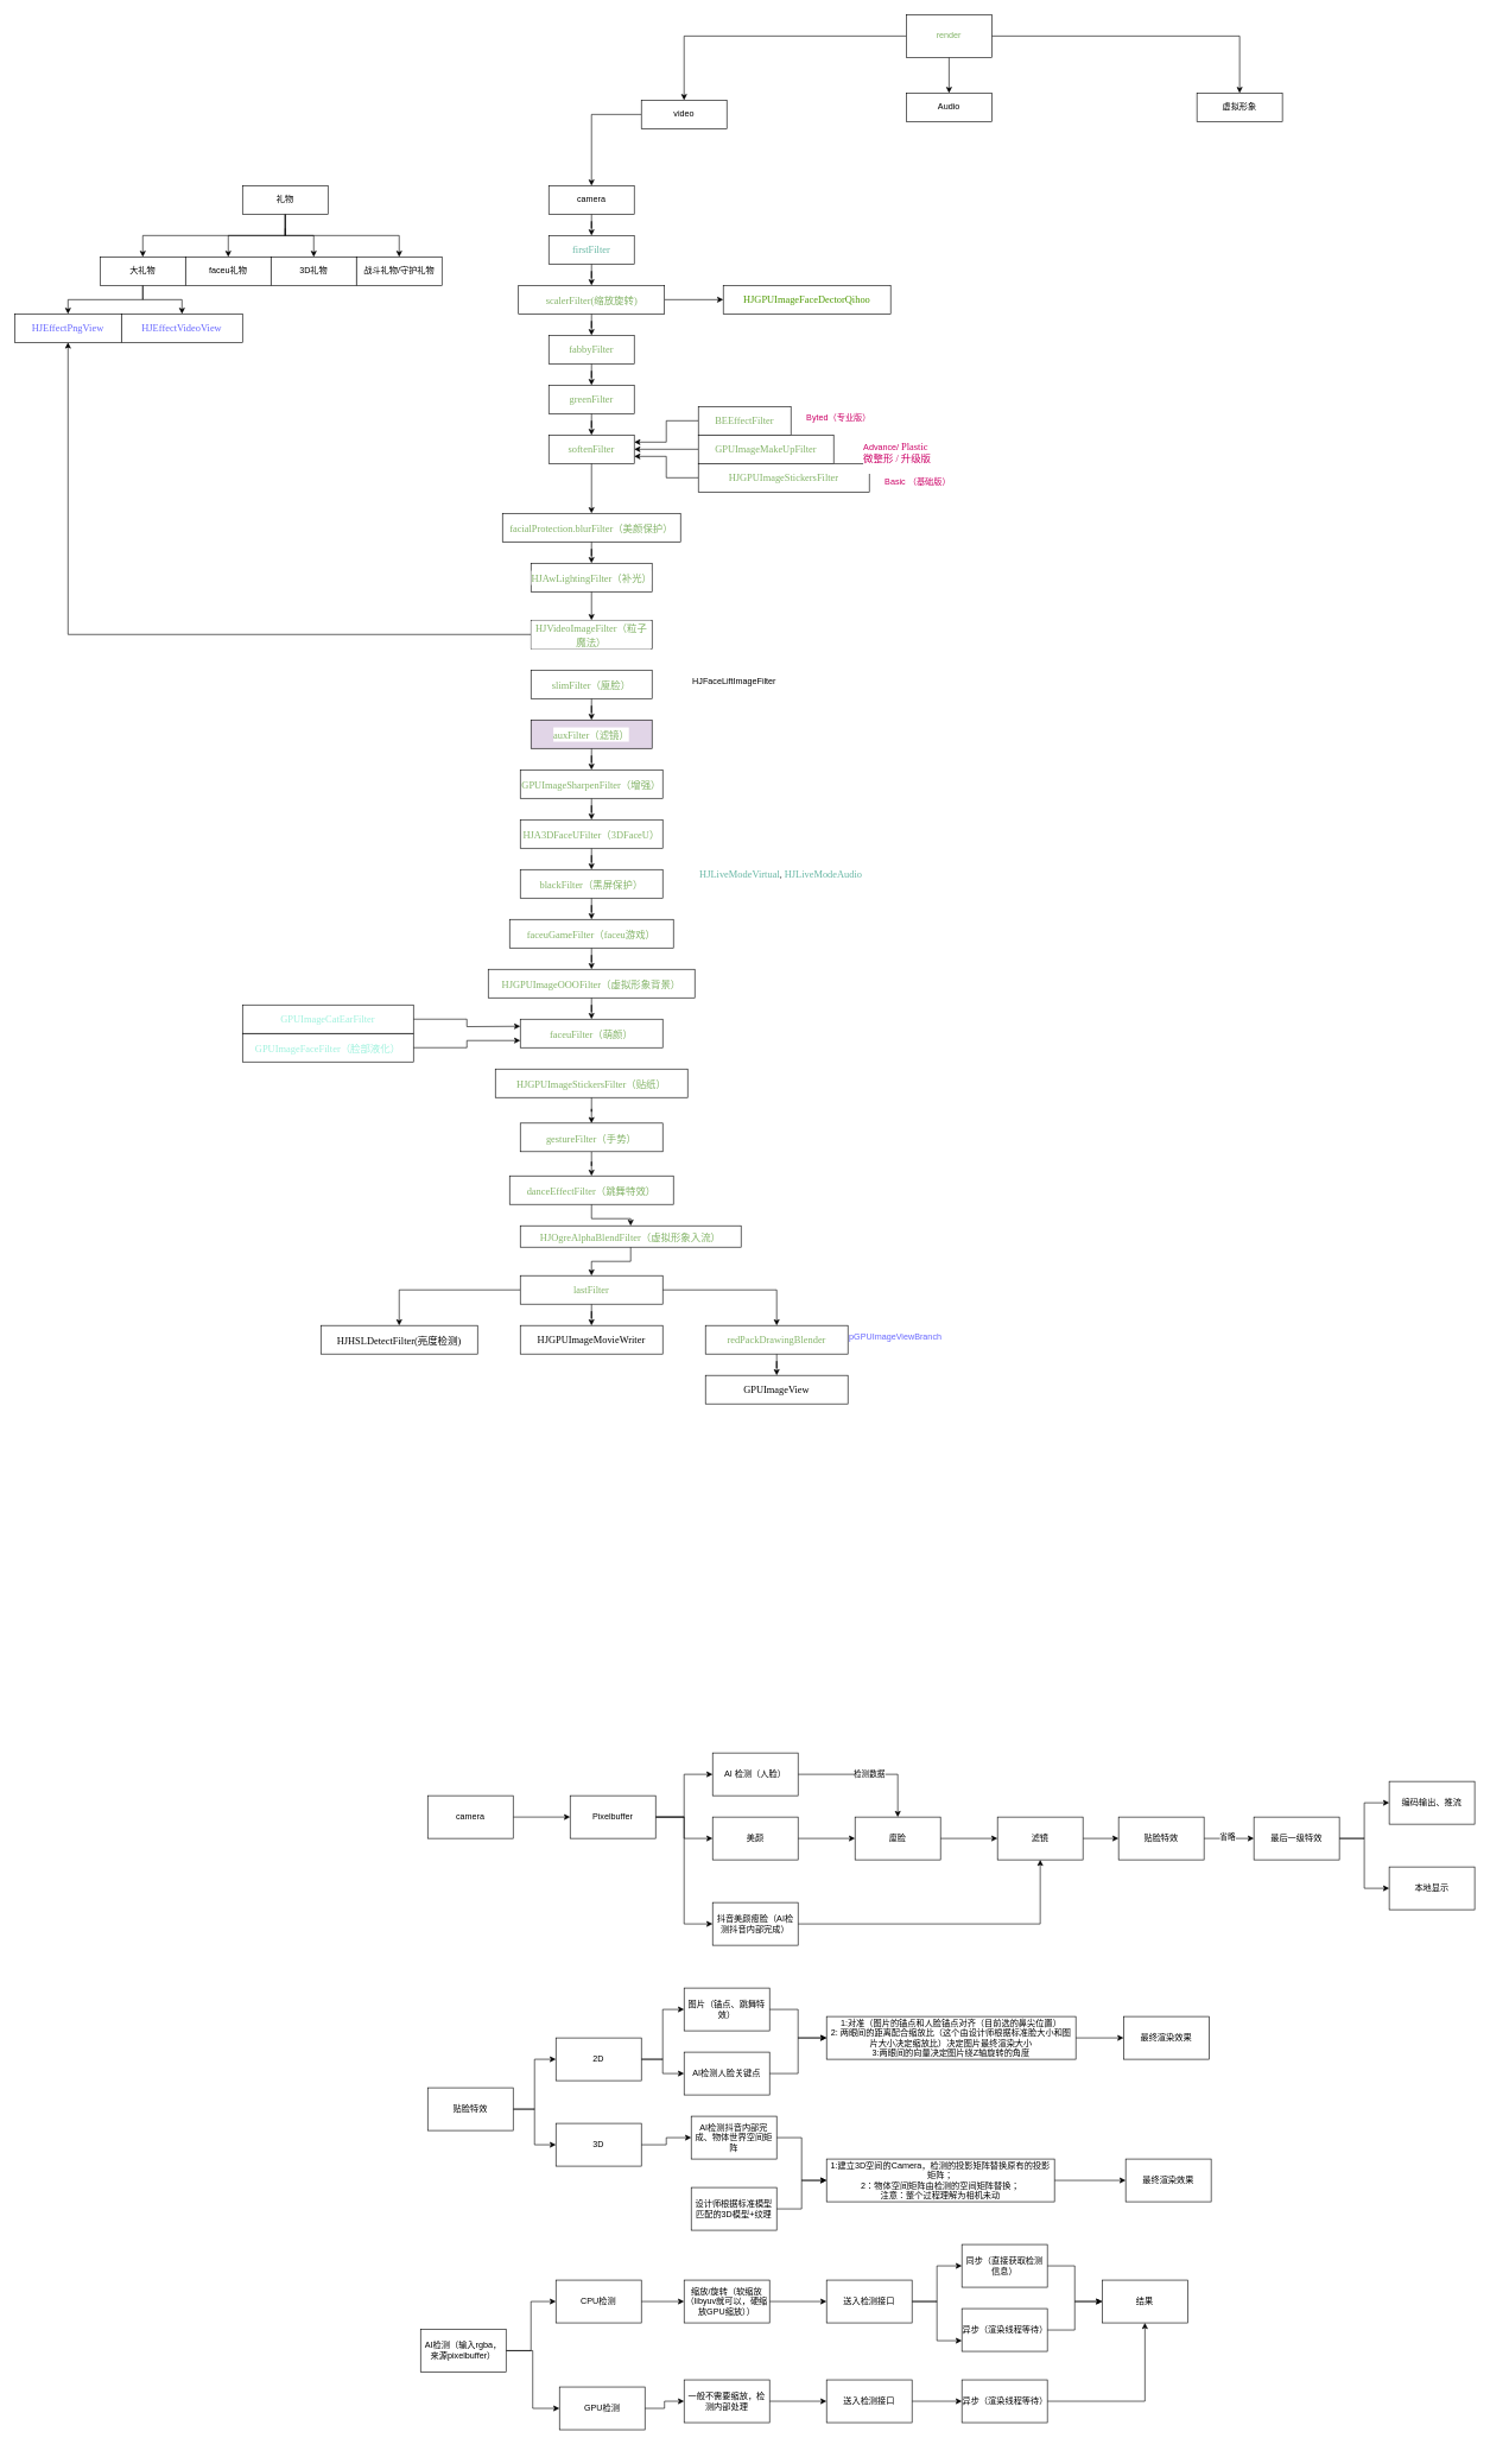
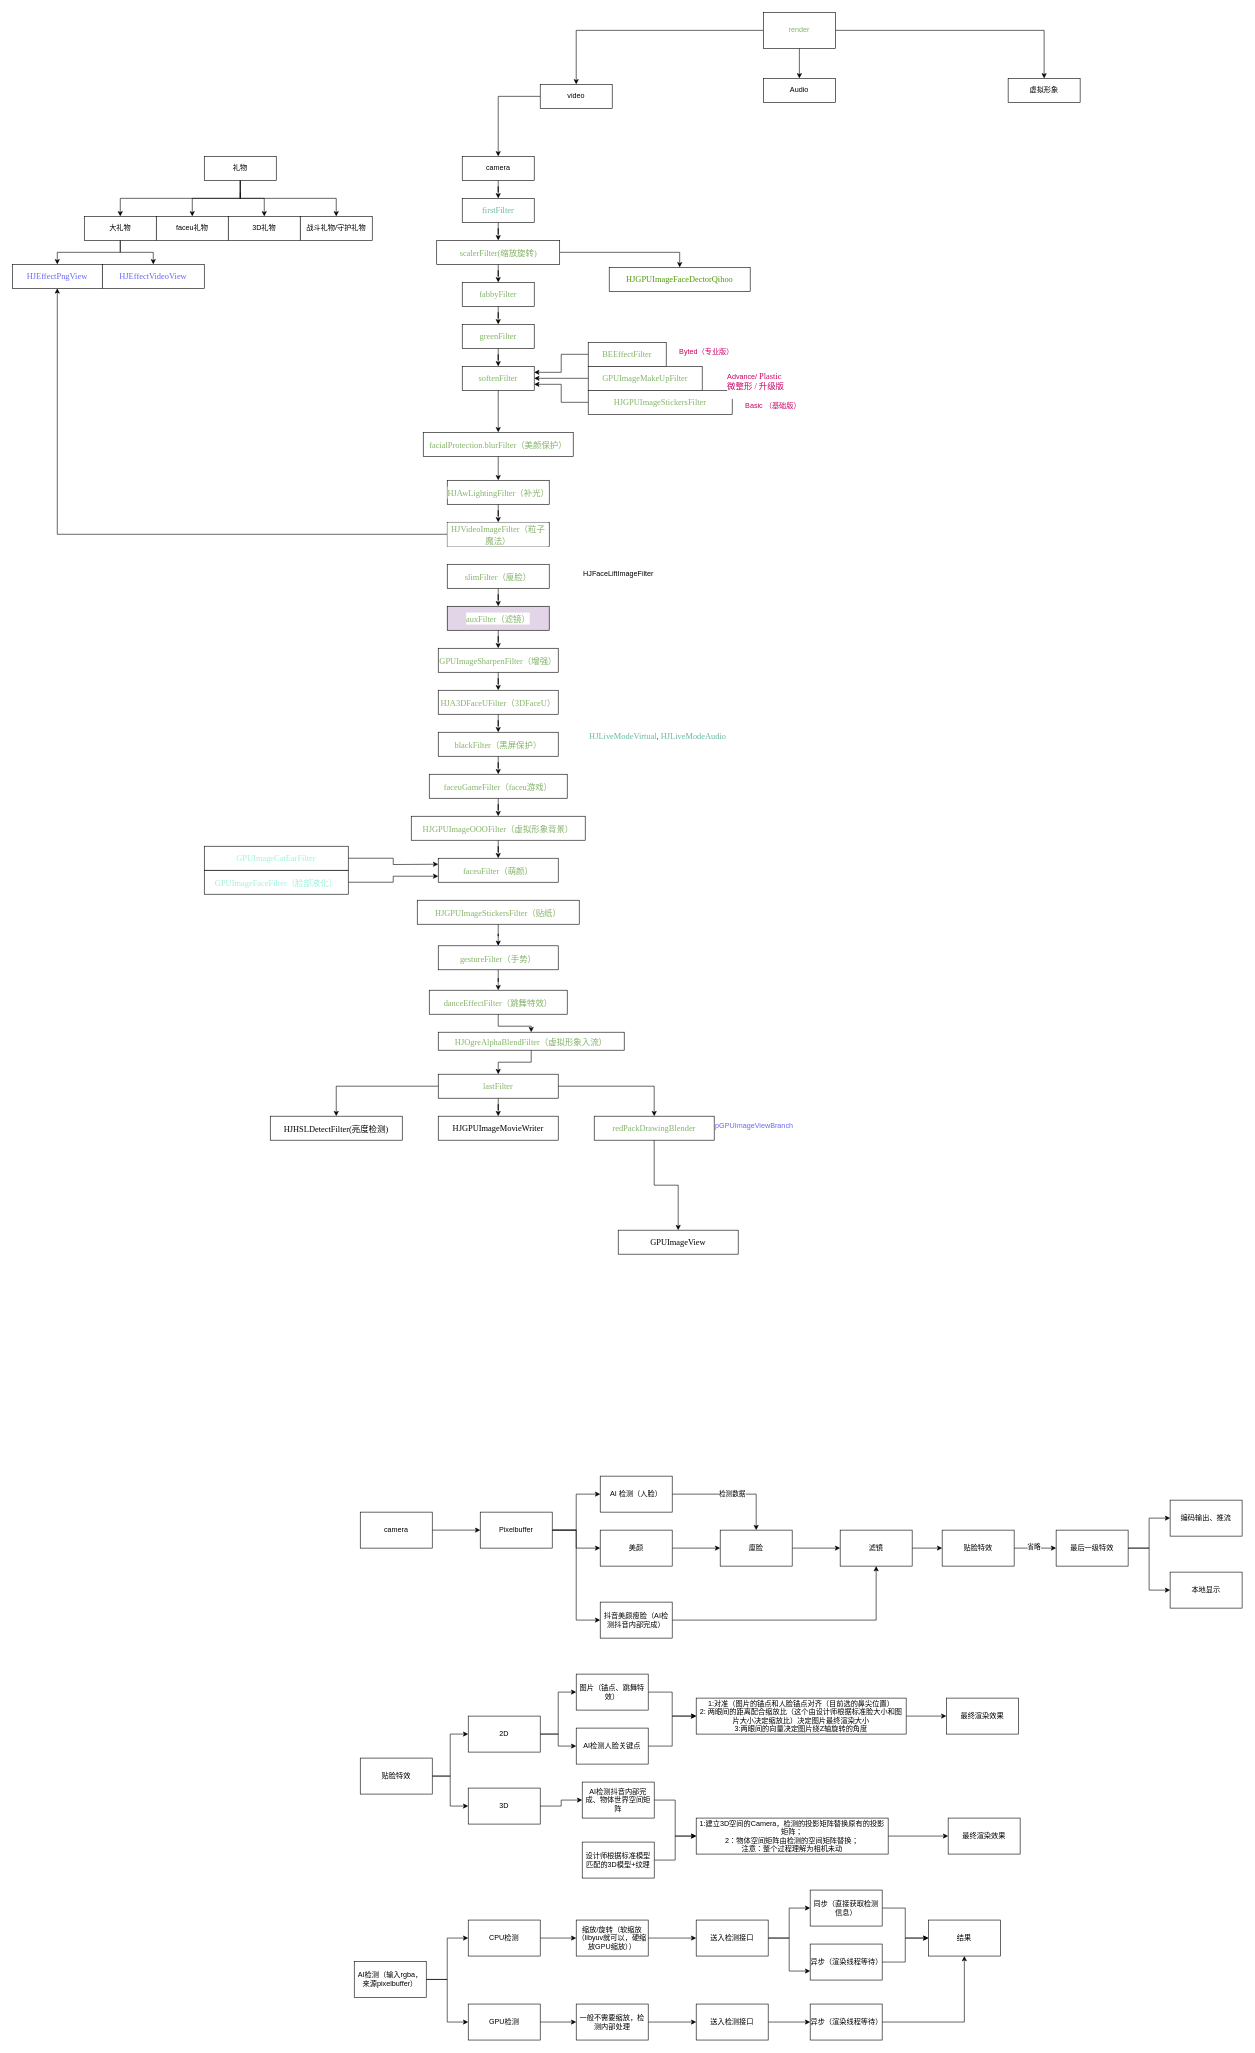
- <mxCell id="159" value="&lt;p class=&quot;p1&quot; style=&quot;margin: 0px; font-stretch: normal; font-size: 14px; line-height: normal; font-family: menlo;&quot;&gt;HJGPUImageFaceDectorQihoo&lt;/p&gt;" style="rounded=0;whiteSpace=wrap;html=1;labelBackgroundColor=#FFFFFF;fontColor=#4D9900;" vertex="1" parent="1"><mxGeometry x="1015" y="400" width="235" height="40" as="geometry" /></mxCell>
+ <mxCell id="159" value="&lt;p class=&quot;p1&quot; style=&quot;margin: 0px; font-stretch: normal; font-size: 14px; line-height: normal; font-family: menlo;&quot;&gt;HJGPUImageFaceDectorQihoo&lt;/p&gt;" style="rounded=0;whiteSpace=wrap;html=1;labelBackgroundColor=#FFFFFF;fontColor=#4D9900;" vertex="1" parent="1"><mxGeometry x="1015" y="445" width="235" height="40" as="geometry" /></mxCell>
- <mxCell id="96" value="&lt;p class=&quot;p1&quot; style=&quot;margin: 0px; font-stretch: normal; font-size: 14px; line-height: normal; font-family: menlo;&quot;&gt;HJAwLightingFilter（补光）&lt;/p&gt;" style="rounded=0;whiteSpace=wrap;html=1;labelBackgroundColor=#FFFFFF;fontColor=#82B366;" vertex="1" parent="1"><mxGeometry x="745" y="790" width="170" height="40" as="geometry" /></mxCell>
+ <mxCell id="96" value="&lt;p class=&quot;p1&quot; style=&quot;margin: 0px; font-stretch: normal; font-size: 14px; line-height: normal; font-family: menlo;&quot;&gt;HJAwLightingFilter（补光）&lt;/p&gt;" style="rounded=0;whiteSpace=wrap;html=1;labelBackgroundColor=#FFFFFF;fontColor=#82B366;" vertex="1" parent="1"><mxGeometry x="745" y="800" width="170" height="40" as="geometry" /></mxCell>
- <mxCell id="132" value="&lt;p class=&quot;p1&quot; style=&quot;margin: 0px; font-stretch: normal; font-size: 14px; line-height: normal; font-family: menlo;&quot;&gt;GPUImageView&lt;/p&gt;" style="rounded=0;whiteSpace=wrap;html=1;labelBackgroundColor=#FFFFFF;fontColor=#000000;" vertex="1" parent="1"><mxGeometry x="990" y="1930" width="200" height="40" as="geometry" /></mxCell>
+ <mxCell id="132" value="&lt;p class=&quot;p1&quot; style=&quot;margin: 0px; font-stretch: normal; font-size: 14px; line-height: normal; font-family: menlo;&quot;&gt;GPUImageView&lt;/p&gt;" style="rounded=0;whiteSpace=wrap;html=1;labelBackgroundColor=#FFFFFF;fontColor=#000000;" vertex="1" parent="1"><mxGeometry x="1030" y="2050" width="200" height="40" as="geometry" /></mxCell>
- <mxCell id="54" value="GPU检测" style="rounded=0;whiteSpace=wrap;html=1;" parent="1" vertex="1"><mxGeometry x="785" y="3350" width="120" height="60" as="geometry" /></mxCell>
+ <mxCell id="54" value="GPU检测" style="rounded=0;whiteSpace=wrap;html=1;" parent="1" vertex="1"><mxGeometry x="780" y="3340" width="120" height="60" as="geometry" /></mxCell>
